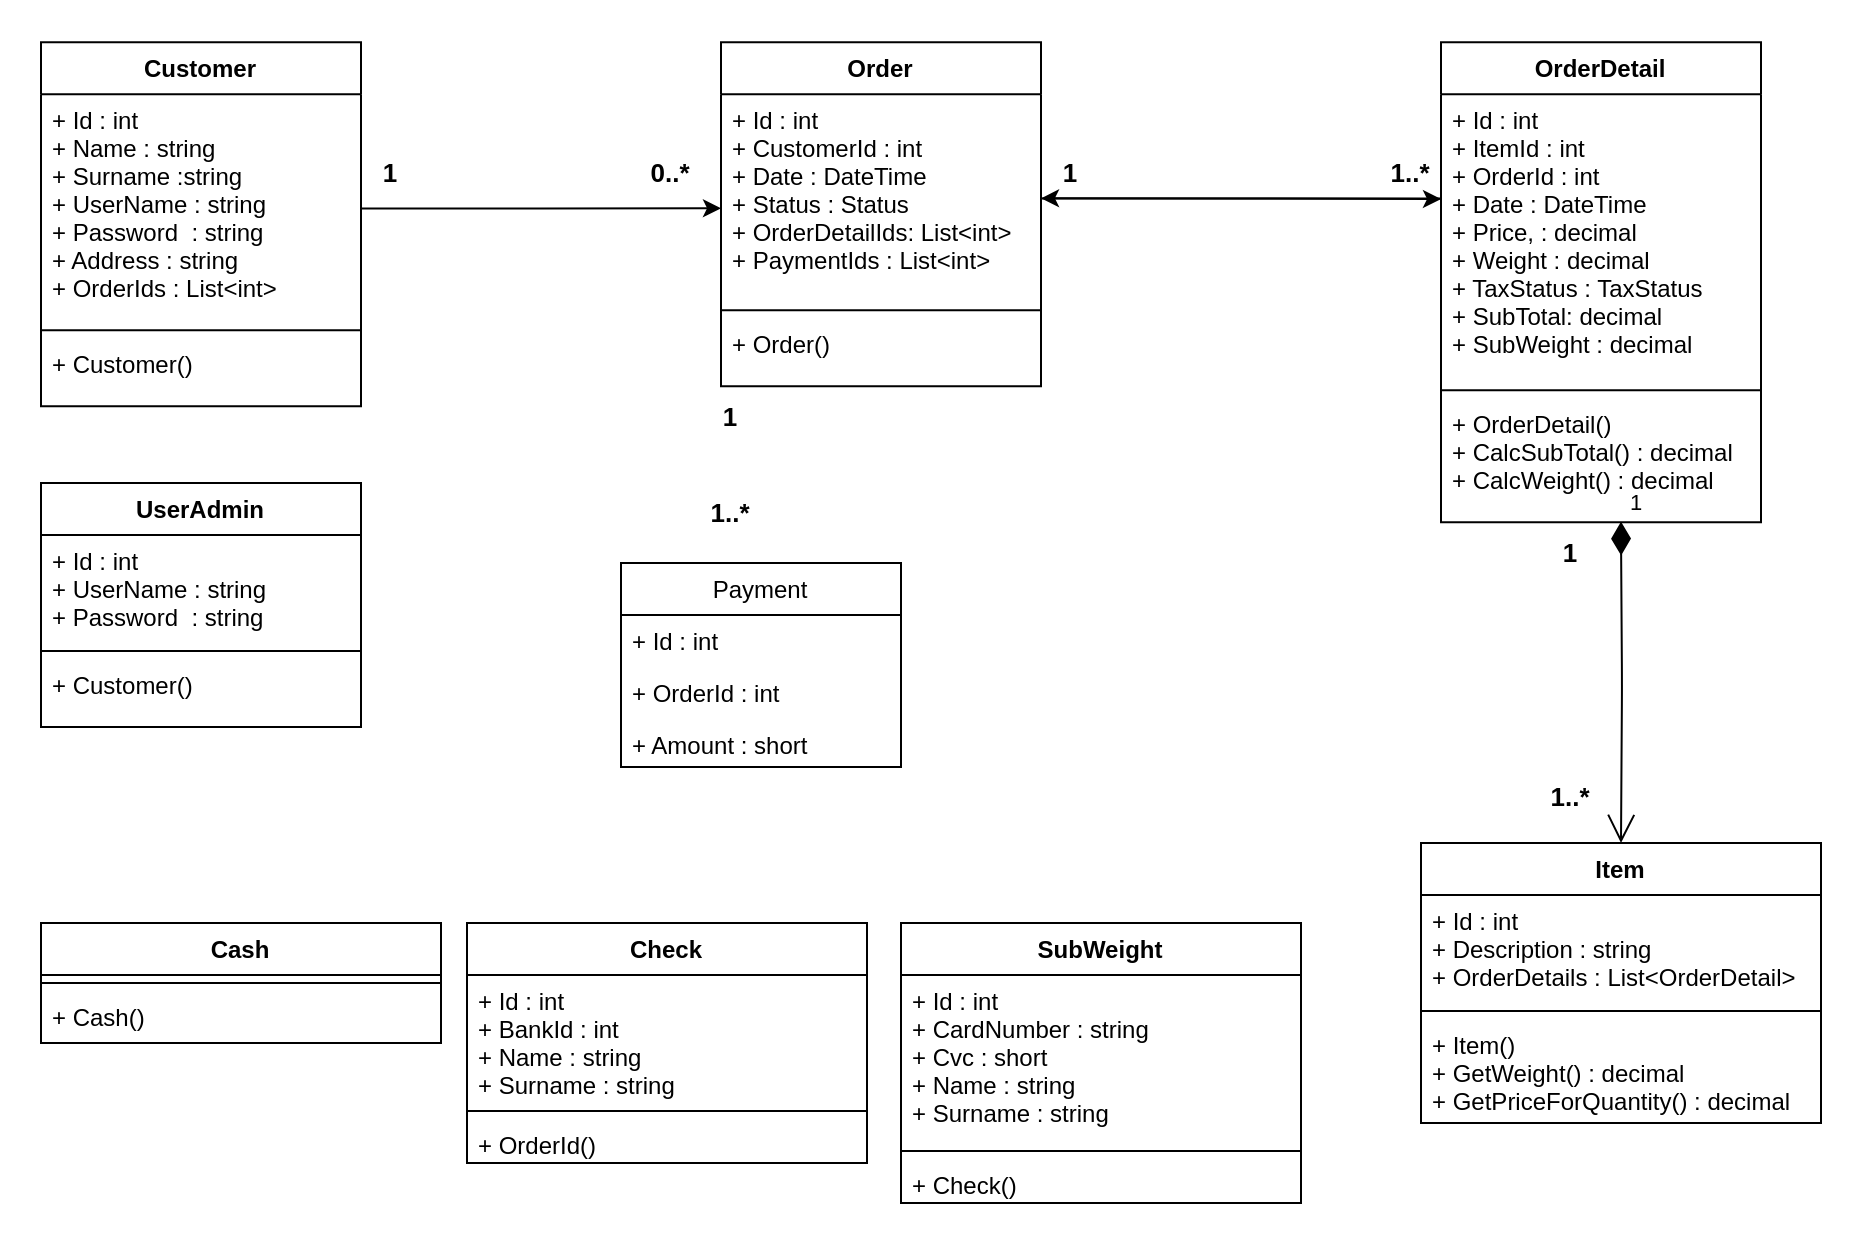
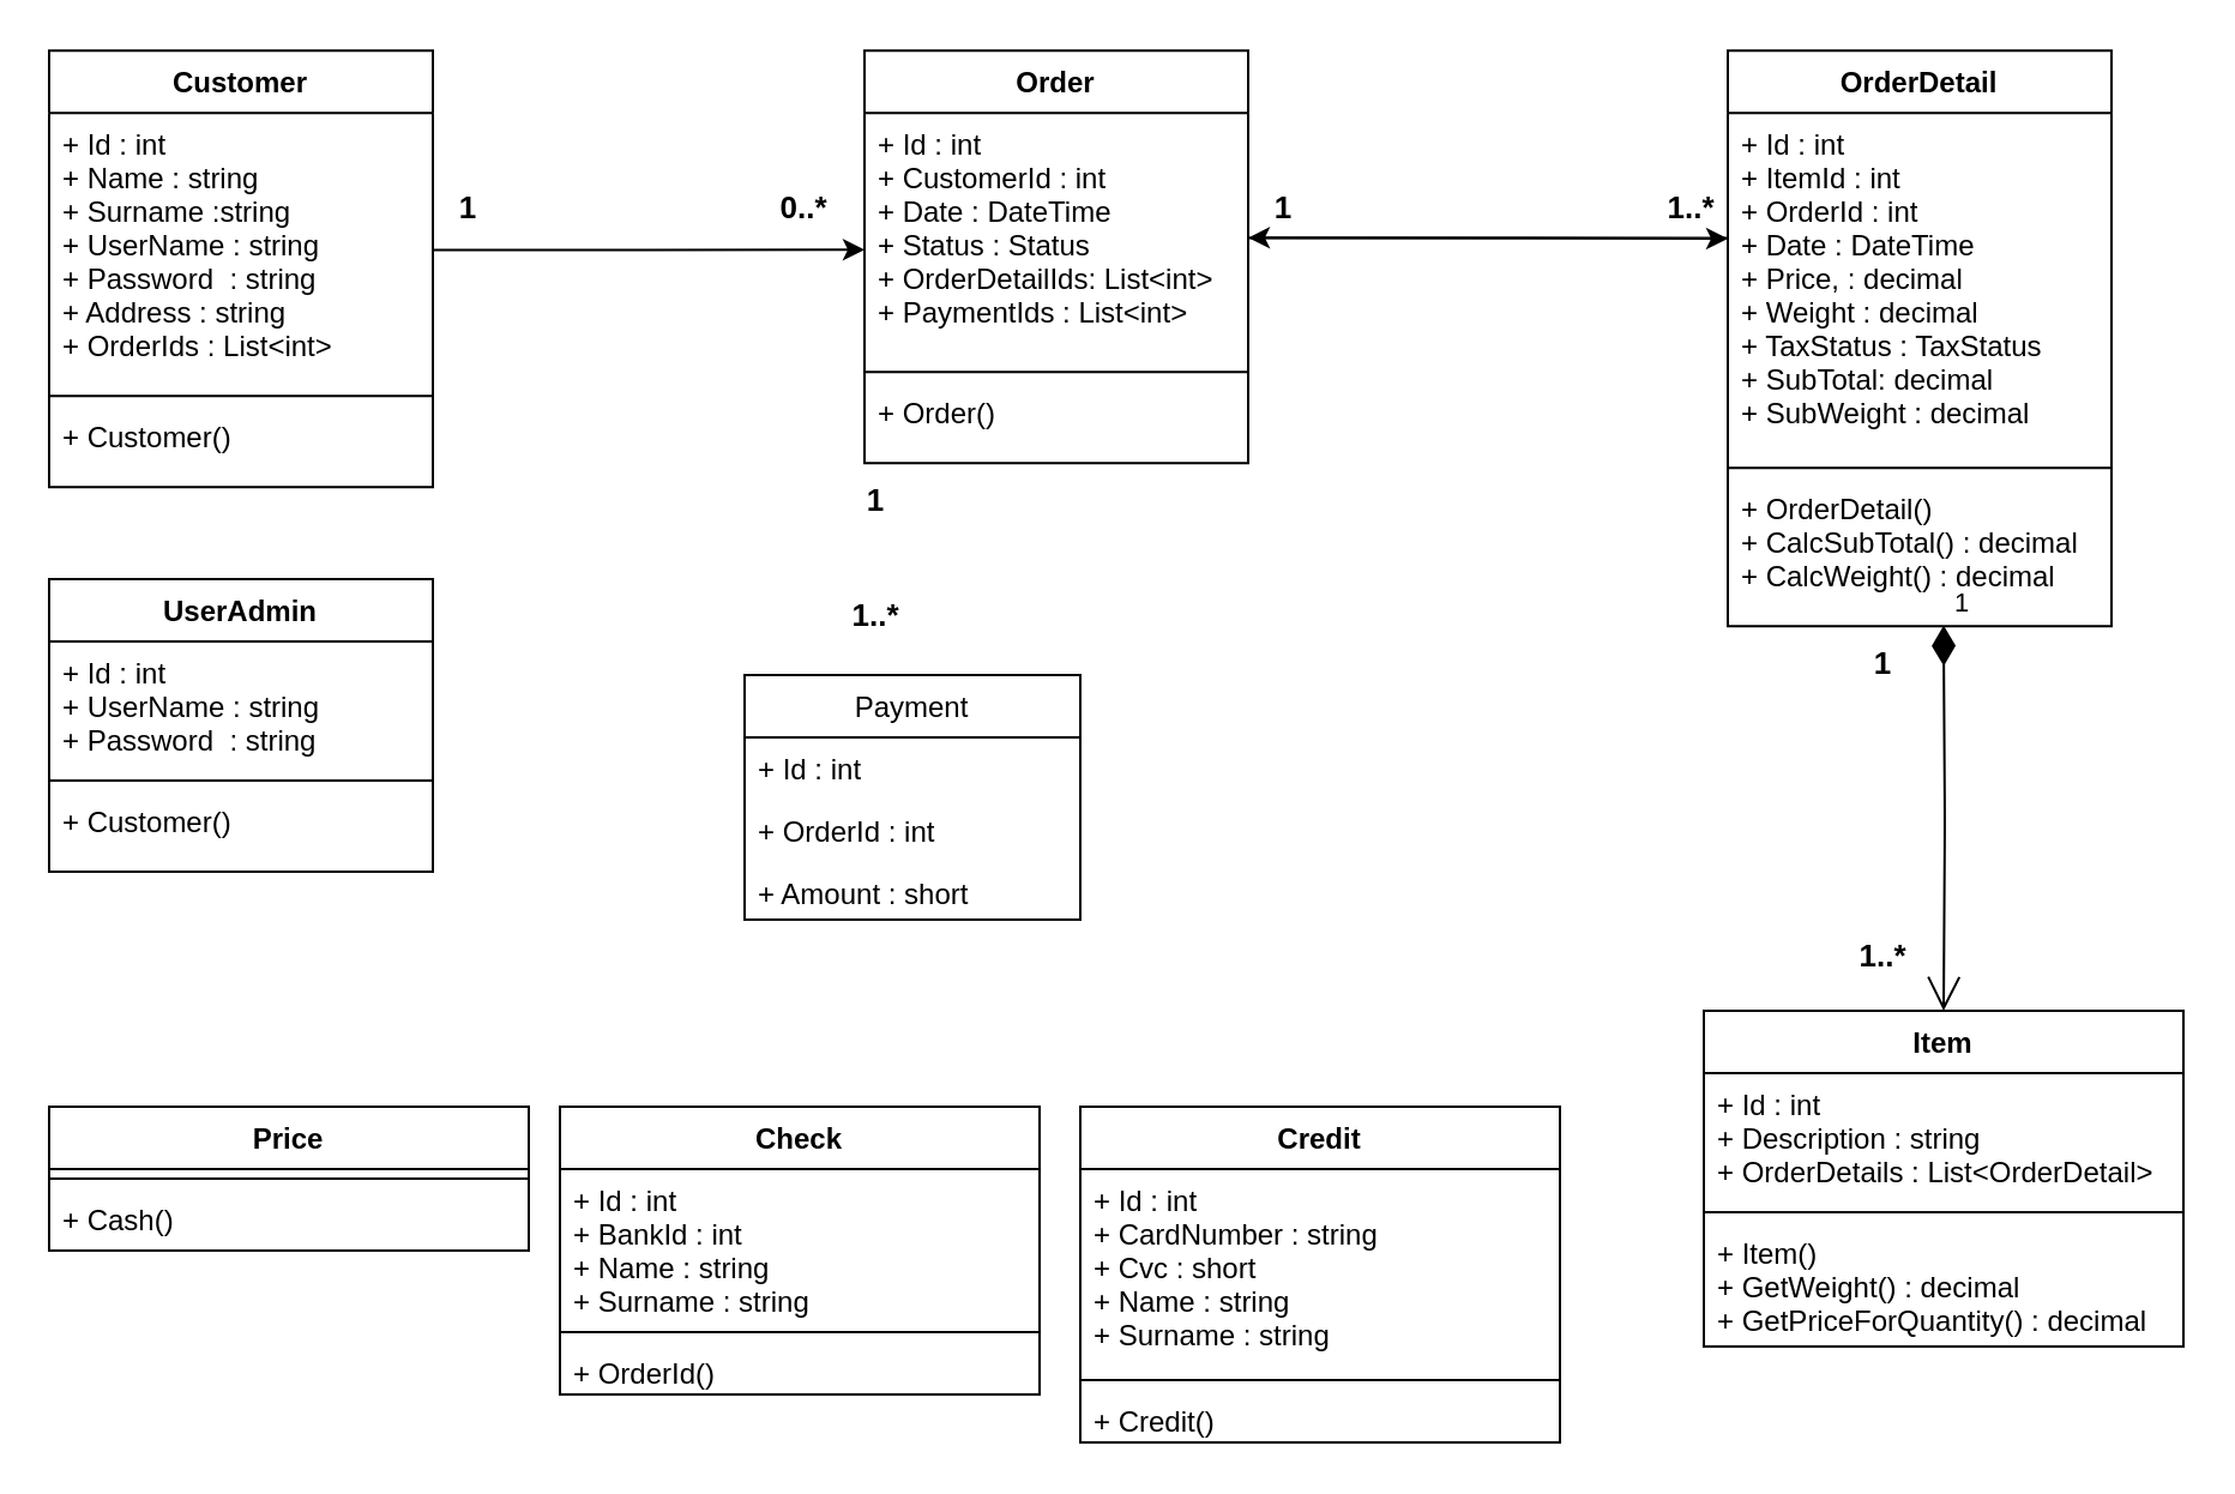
- <mxCell id="24" value="Cash" style="swimlane;fontStyle=1;align=center;verticalAlign=top;childLayout=stackLayout;horizontal=1;startSize=26;horizontalStack=0;resizeParent=1;resizeParentMax=0;resizeLast=0;collapsible=1;marginBottom=0;" parent="1" vertex="1"><mxGeometry x="20" y="461" width="200" height="60" as="geometry" /></mxCell>
+ <mxCell id="24" value="Price" style="swimlane;fontStyle=1;align=center;verticalAlign=top;childLayout=stackLayout;horizontal=1;startSize=26;horizontalStack=0;resizeParent=1;resizeParentMax=0;resizeLast=0;collapsible=1;marginBottom=0;" parent="1" vertex="1"><mxGeometry x="20" y="461" width="200" height="60" as="geometry" /></mxCell>
- <mxCell id="31" value="SubWeight" style="swimlane;fontStyle=1;align=center;verticalAlign=top;childLayout=stackLayout;horizontal=1;startSize=26;horizontalStack=0;resizeParent=1;resizeParentMax=0;resizeLast=0;collapsible=1;marginBottom=0;" parent="1" vertex="1"><mxGeometry x="450" y="461" width="200" height="140" as="geometry" /></mxCell>
+ <mxCell id="31" value="Credit" style="swimlane;fontStyle=1;align=center;verticalAlign=top;childLayout=stackLayout;horizontal=1;startSize=26;horizontalStack=0;resizeParent=1;resizeParentMax=0;resizeLast=0;collapsible=1;marginBottom=0;" parent="1" vertex="1"><mxGeometry x="450" y="461" width="200" height="140" as="geometry" /></mxCell>
- <mxCell id="34" value="+ Check()" style="text;strokeColor=none;fillColor=none;align=left;verticalAlign=top;spacingLeft=4;spacingRight=4;overflow=hidden;rotatable=0;points=[[0,0.5],[1,0.5]];portConstraint=eastwest;" parent="31" vertex="1"><mxGeometry y="118" width="200" height="22" as="geometry" /></mxCell>
+ <mxCell id="34" value="+ Credit()" style="text;strokeColor=none;fillColor=none;align=left;verticalAlign=top;spacingLeft=4;spacingRight=4;overflow=hidden;rotatable=0;points=[[0,0.5],[1,0.5]];portConstraint=eastwest;" parent="31" vertex="1"><mxGeometry y="118" width="200" height="22" as="geometry" /></mxCell>
